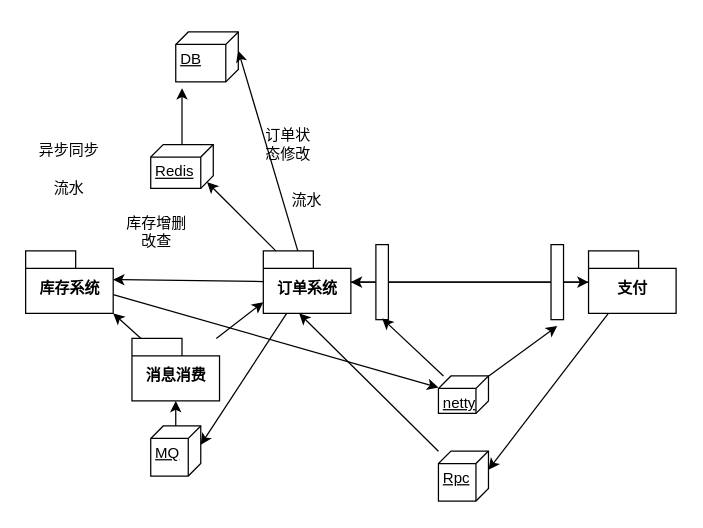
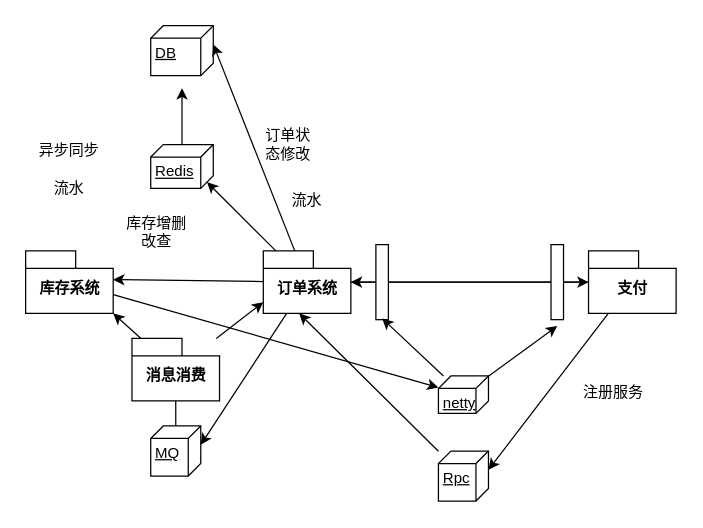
- <mxCell id="17" value="DB" style="verticalAlign=top;align=left;spacingTop=8;spacingLeft=2;spacingRight=12;shape=cube;size=10;direction=south;fontStyle=4;html=1;" vertex="1" parent="2"><mxGeometry x="120" y="5" width="50" height="40" as="geometry" /></mxCell>
+ <mxCell id="17" value="DB" style="verticalAlign=top;align=left;spacingTop=8;spacingLeft=2;spacingRight=12;shape=cube;size=10;direction=south;fontStyle=4;html=1;" vertex="1" parent="2"><mxGeometry x="100" width="50" height="40" as="geometry" /></mxCell>
+ <mxCell id="34" value="注册服务" style="text;html=1;strokeColor=none;fillColor=none;align=center;verticalAlign=middle;whiteSpace=wrap;rounded=0;" vertex="1" parent="2"><mxGeometry x="440" y="285" width="60" height="15" as="geometry" /></mxCell>
- <mxCell id="28" style="edgeStyle=none;rounded=0;orthogonalLoop=1;jettySize=auto;html=1;entryX=0.5;entryY=1;entryDx=0;entryDy=0;entryPerimeter=0;" edge="1" parent="2" source="19" target="27"><mxGeometry relative="1" as="geometry" /></mxCell>
+ <mxCell id="28" style="edgeStyle=none;rounded=0;orthogonalLoop=1;jettySize=auto;html=1;entryX=0.5;entryY=1;entryDx=0;entryDy=0;entryPerimeter=0;endArrow=none;" edge="1" parent="2" source="19" target="27"><mxGeometry relative="1" as="geometry" /></mxCell>
